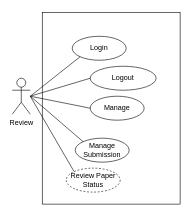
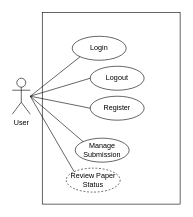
- <mxCell id="4" value="Logout" style="ellipse;whiteSpace=wrap;html=1;" parent="1" vertex="1"><mxGeometry x="150" y="110" width="110" height="40" as="geometry" /></mxCell>
+ <mxCell id="4" value="Logout" style="ellipse;whiteSpace=wrap;html=1;" parent="1" vertex="1"><mxGeometry x="150" y="110" width="90" height="40" as="geometry" /></mxCell>
- <mxCell id="5" value="Manage" style="ellipse;whiteSpace=wrap;html=1;" parent="1" vertex="1"><mxGeometry x="150" y="160" width="90" height="40" as="geometry" /></mxCell>
+ <mxCell id="5" value="Register" style="ellipse;whiteSpace=wrap;html=1;" parent="1" vertex="1"><mxGeometry x="150" y="160" width="90" height="40" as="geometry" /></mxCell>
- <mxCell id="2" value="Review" style="shape=umlActor;verticalLabelPosition=bottom;verticalAlign=top;html=1;" parent="1" vertex="1"><mxGeometry x="20" y="130" width="30" height="60" as="geometry" /></mxCell>
+ <mxCell id="2" value="User" style="shape=umlActor;verticalLabelPosition=bottom;verticalAlign=top;html=1;" parent="1" vertex="1"><mxGeometry x="20" y="130" width="30" height="60" as="geometry" /></mxCell>
